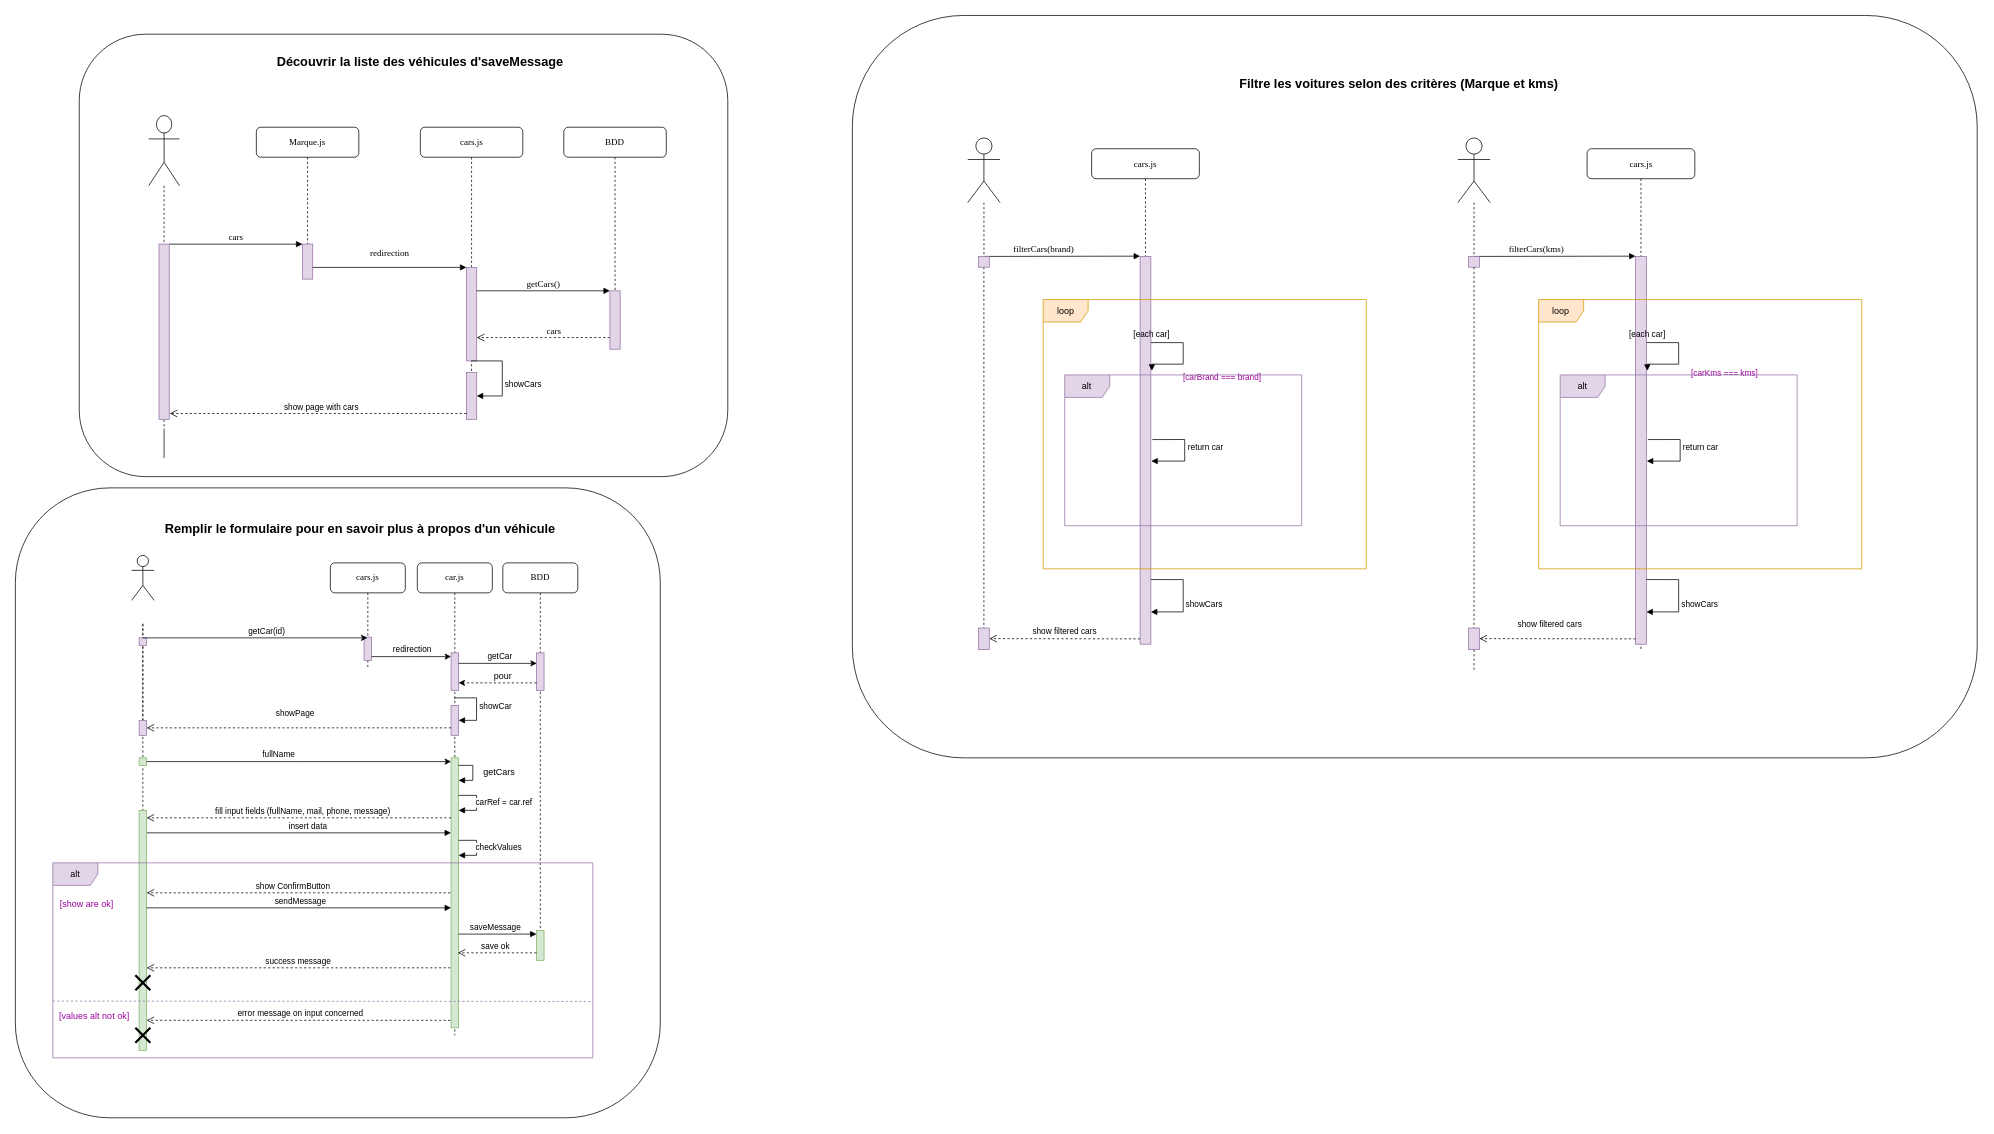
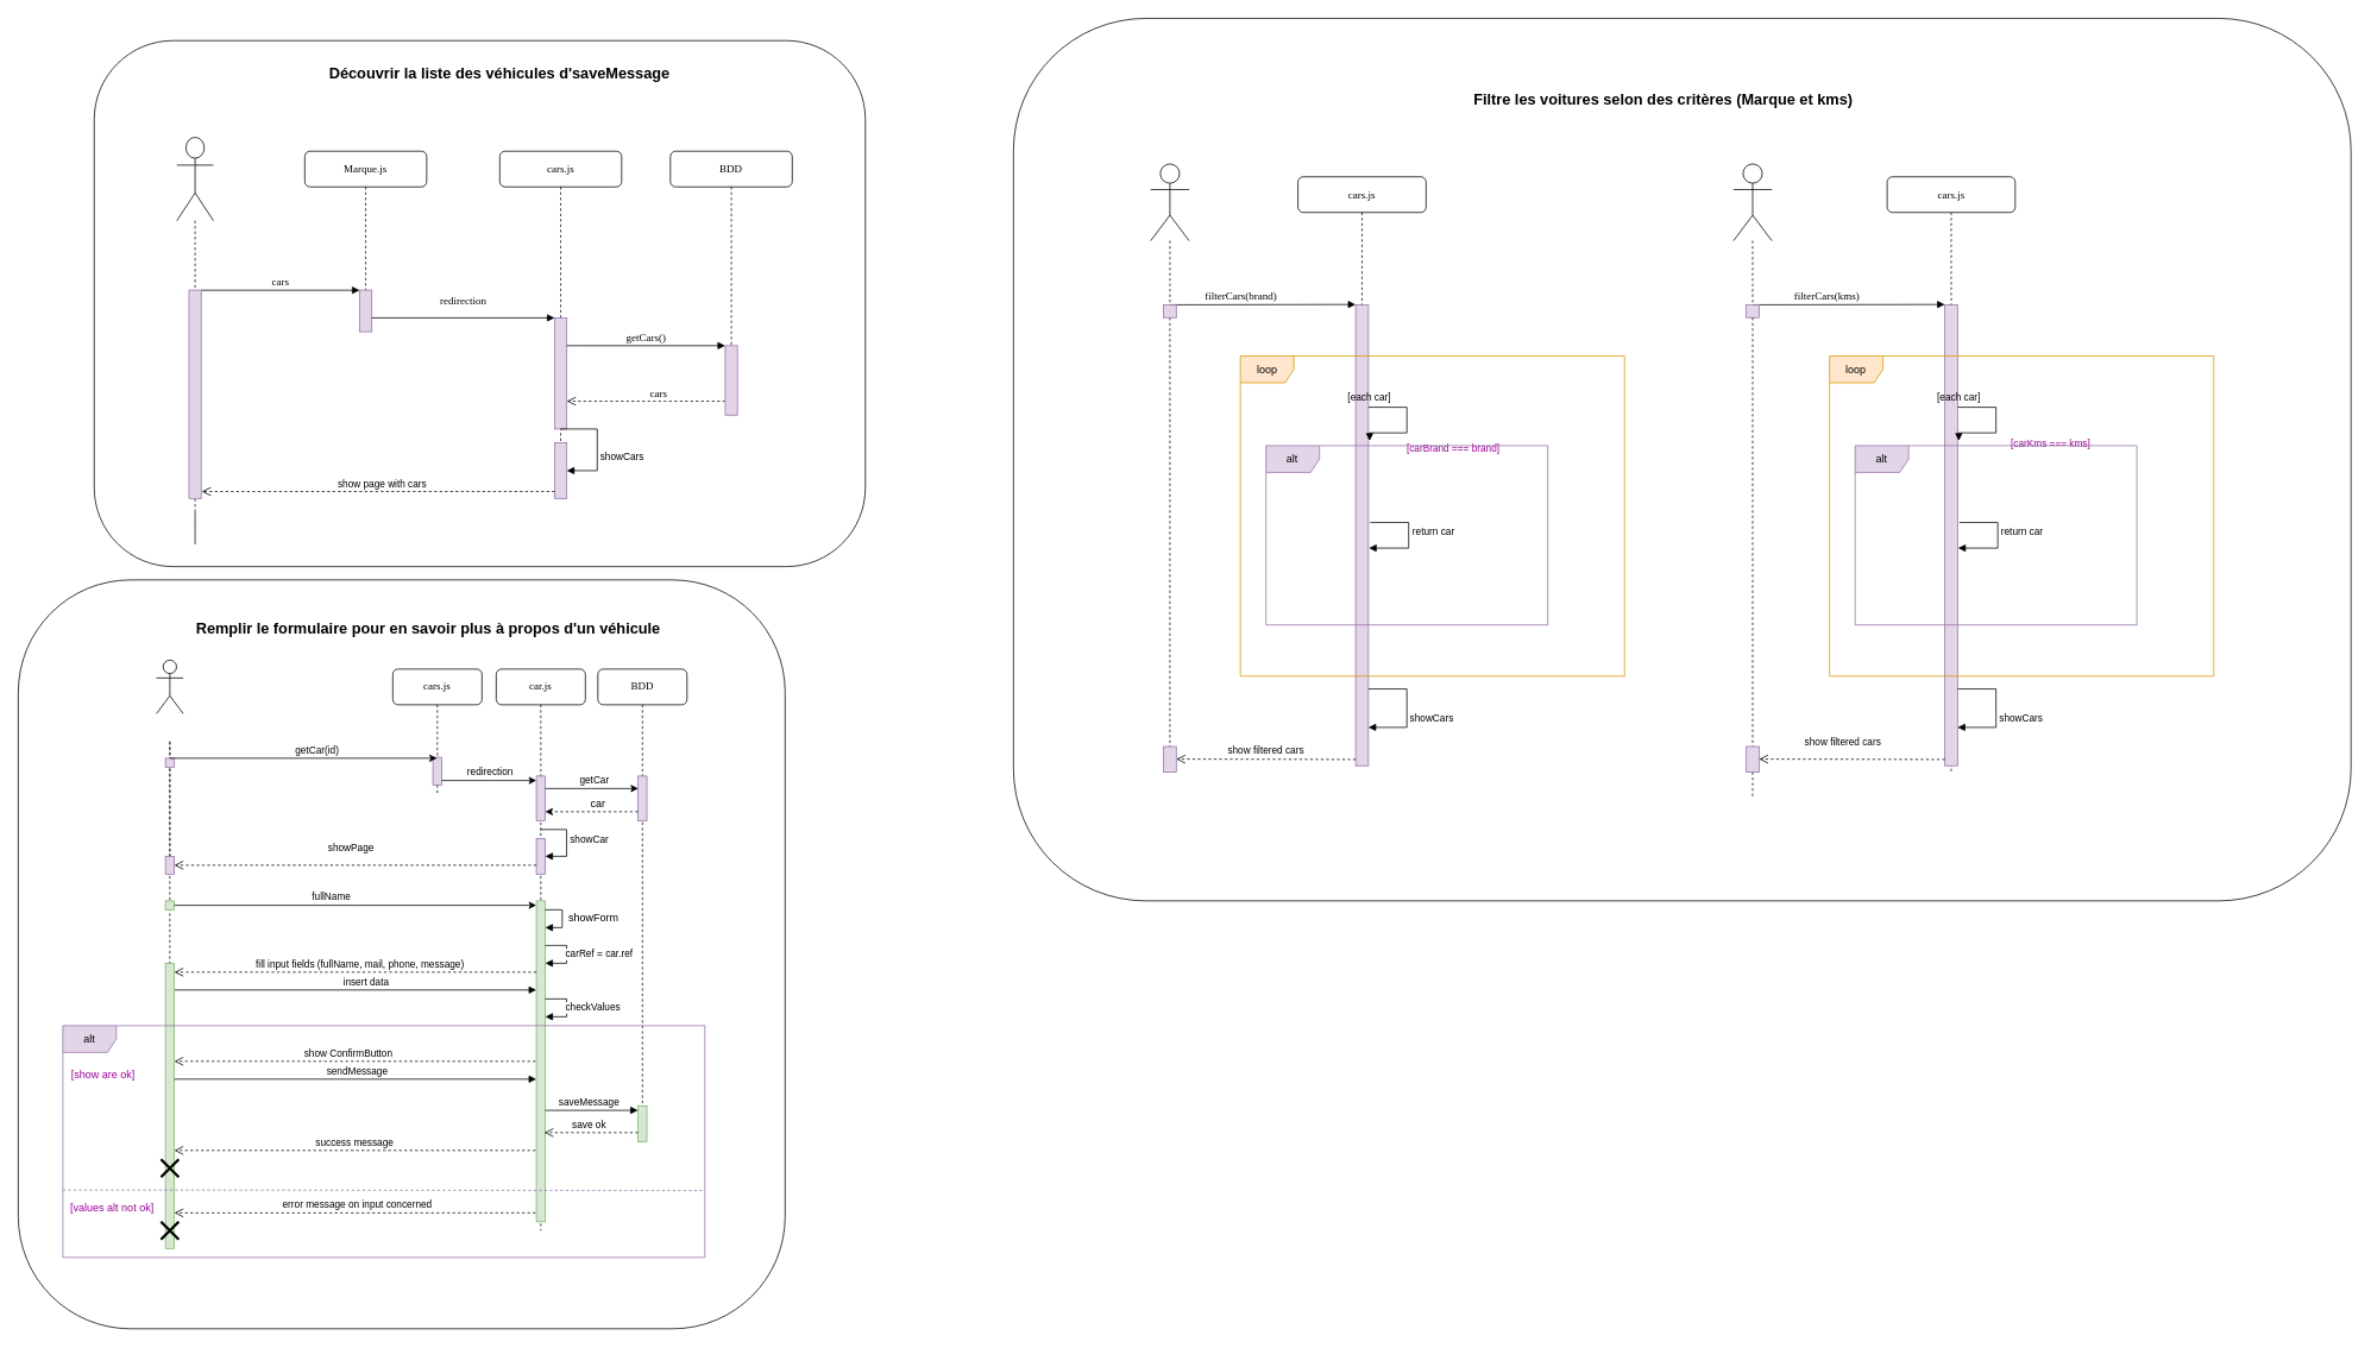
- <mxCell id="87" value="pour" style="text;html=1;align=center;verticalAlign=middle;resizable=0;points=[];autosize=1;strokeColor=none;fillColor=none;" parent="63" vertex="1"><mxGeometry x="580" y="146" width="40" height="30" as="geometry" /></mxCell>
+ <mxCell id="87" value="car" style="text;html=1;align=center;verticalAlign=middle;resizable=0;points=[];autosize=1;strokeColor=none;fillColor=none;" parent="63" vertex="1"><mxGeometry x="580" y="146" width="40" height="30" as="geometry" /></mxCell>
- <mxCell id="91" value="getCars" style="text;html=1;align=center;verticalAlign=middle;resizable=0;points=[];autosize=1;strokeColor=none;fillColor=none;" parent="63" vertex="1"><mxGeometry x="555" y="275" width="80" height="30" as="geometry" /></mxCell>
+ <mxCell id="91" value="showForm" style="text;html=1;align=center;verticalAlign=middle;resizable=0;points=[];autosize=1;strokeColor=none;fillColor=none;" parent="63" vertex="1"><mxGeometry x="555" y="275" width="80" height="30" as="geometry" /></mxCell>
